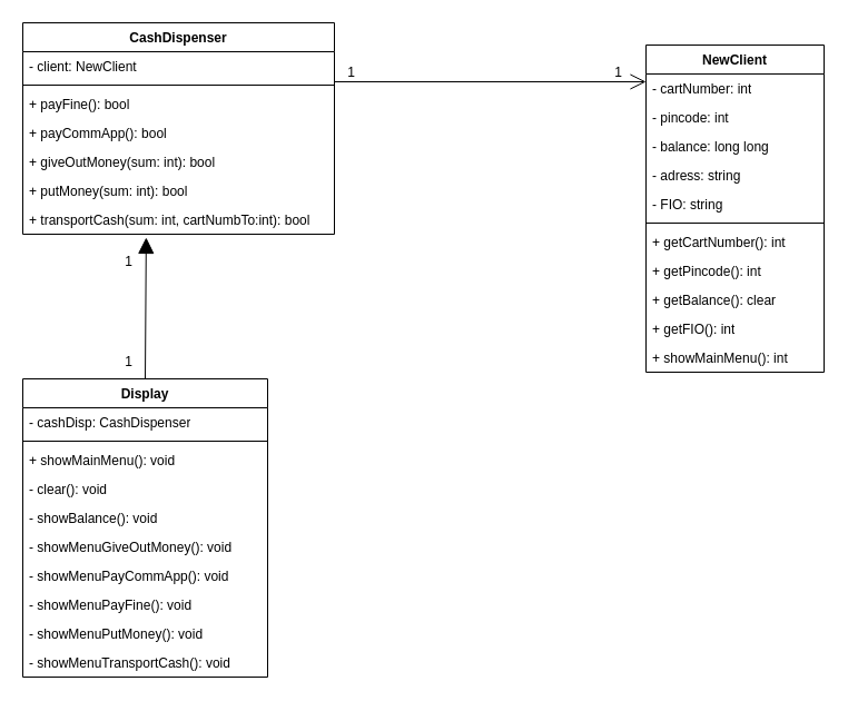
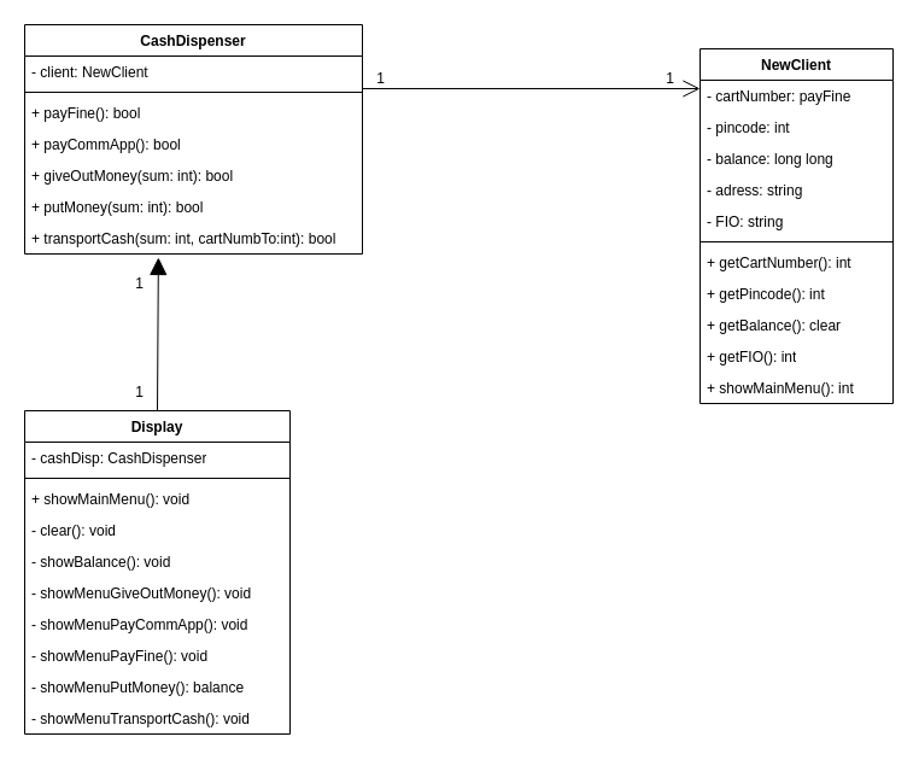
- <mxCell id="3" value="- cartNumber: int" style="text;strokeColor=none;fillColor=none;align=left;verticalAlign=top;spacingLeft=4;spacingRight=4;overflow=hidden;rotatable=0;points=[[0,0.5],[1,0.5]];portConstraint=eastwest;whiteSpace=wrap;html=1;" parent="2" vertex="1"><mxGeometry y="26" width="160" height="26" as="geometry" /></mxCell>
+ <mxCell id="3" value="- cartNumber: payFine" style="text;strokeColor=none;fillColor=none;align=left;verticalAlign=top;spacingLeft=4;spacingRight=4;overflow=hidden;rotatable=0;points=[[0,0.5],[1,0.5]];portConstraint=eastwest;whiteSpace=wrap;html=1;" parent="2" vertex="1"><mxGeometry y="26" width="160" height="26" as="geometry" /></mxCell>
- <mxCell id="34" value="- showMenuPutMoney(): void" style="text;strokeColor=none;fillColor=none;align=left;verticalAlign=top;spacingLeft=4;spacingRight=4;overflow=hidden;rotatable=0;points=[[0,0.5],[1,0.5]];portConstraint=eastwest;whiteSpace=wrap;html=1;" parent="25" vertex="1"><mxGeometry y="216" width="220" height="26" as="geometry" /></mxCell>
+ <mxCell id="34" value="- showMenuPutMoney(): balance" style="text;strokeColor=none;fillColor=none;align=left;verticalAlign=top;spacingLeft=4;spacingRight=4;overflow=hidden;rotatable=0;points=[[0,0.5],[1,0.5]];portConstraint=eastwest;whiteSpace=wrap;html=1;" parent="25" vertex="1"><mxGeometry y="216" width="220" height="26" as="geometry" /></mxCell>
